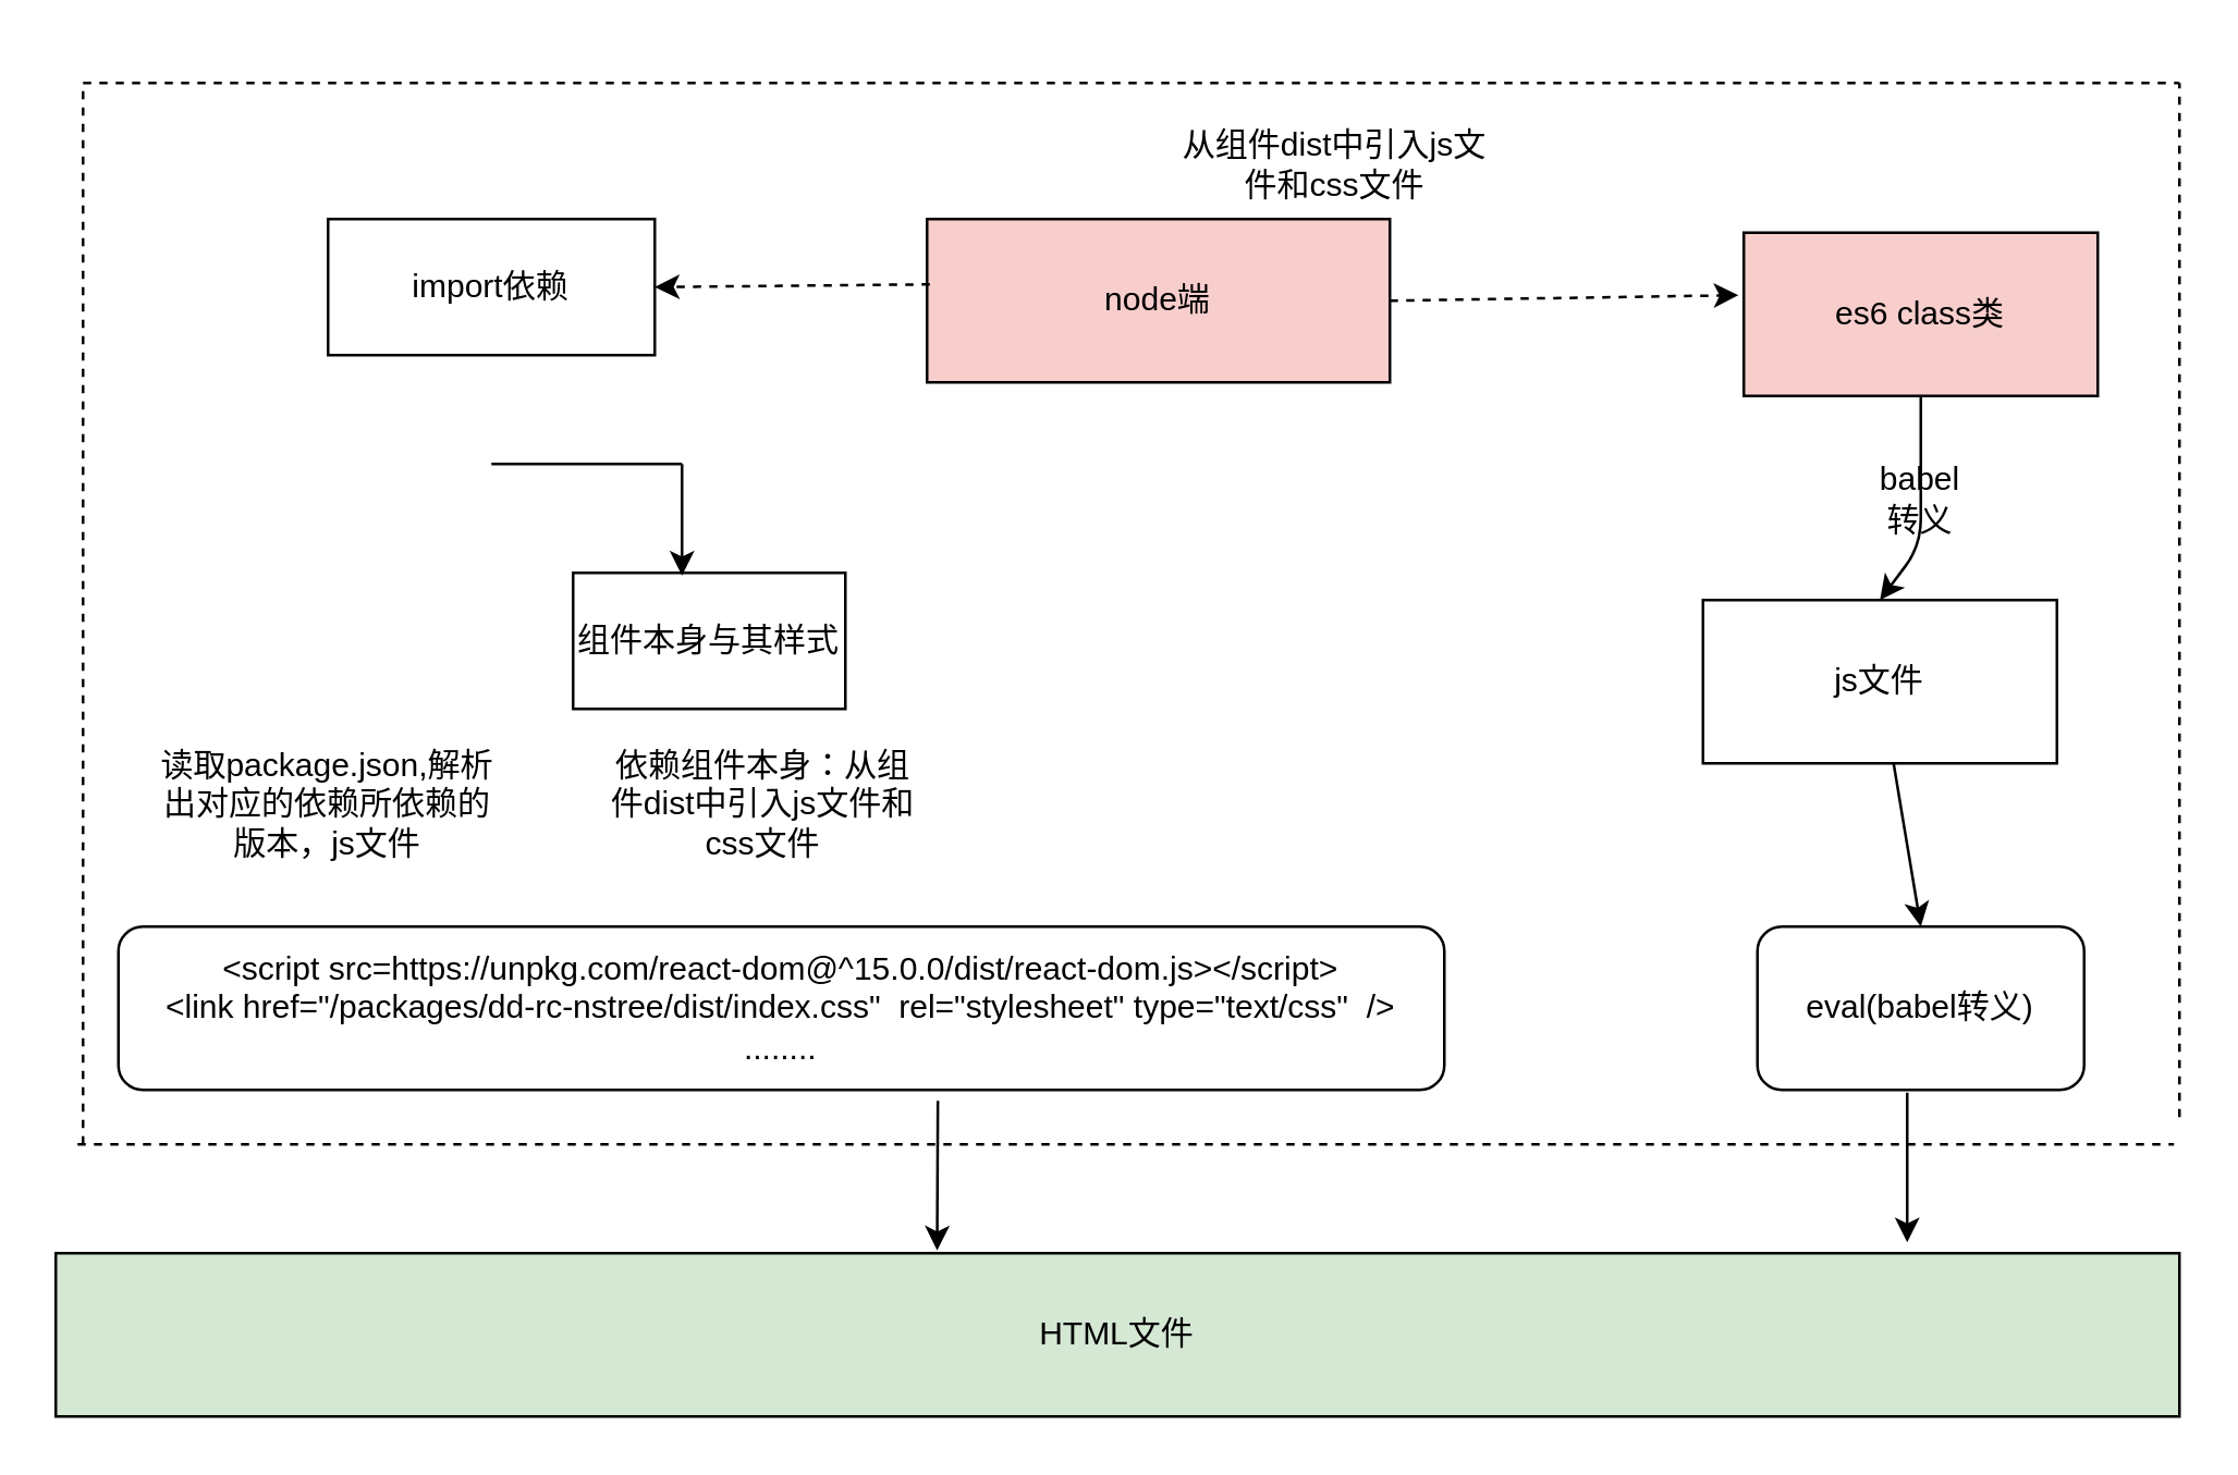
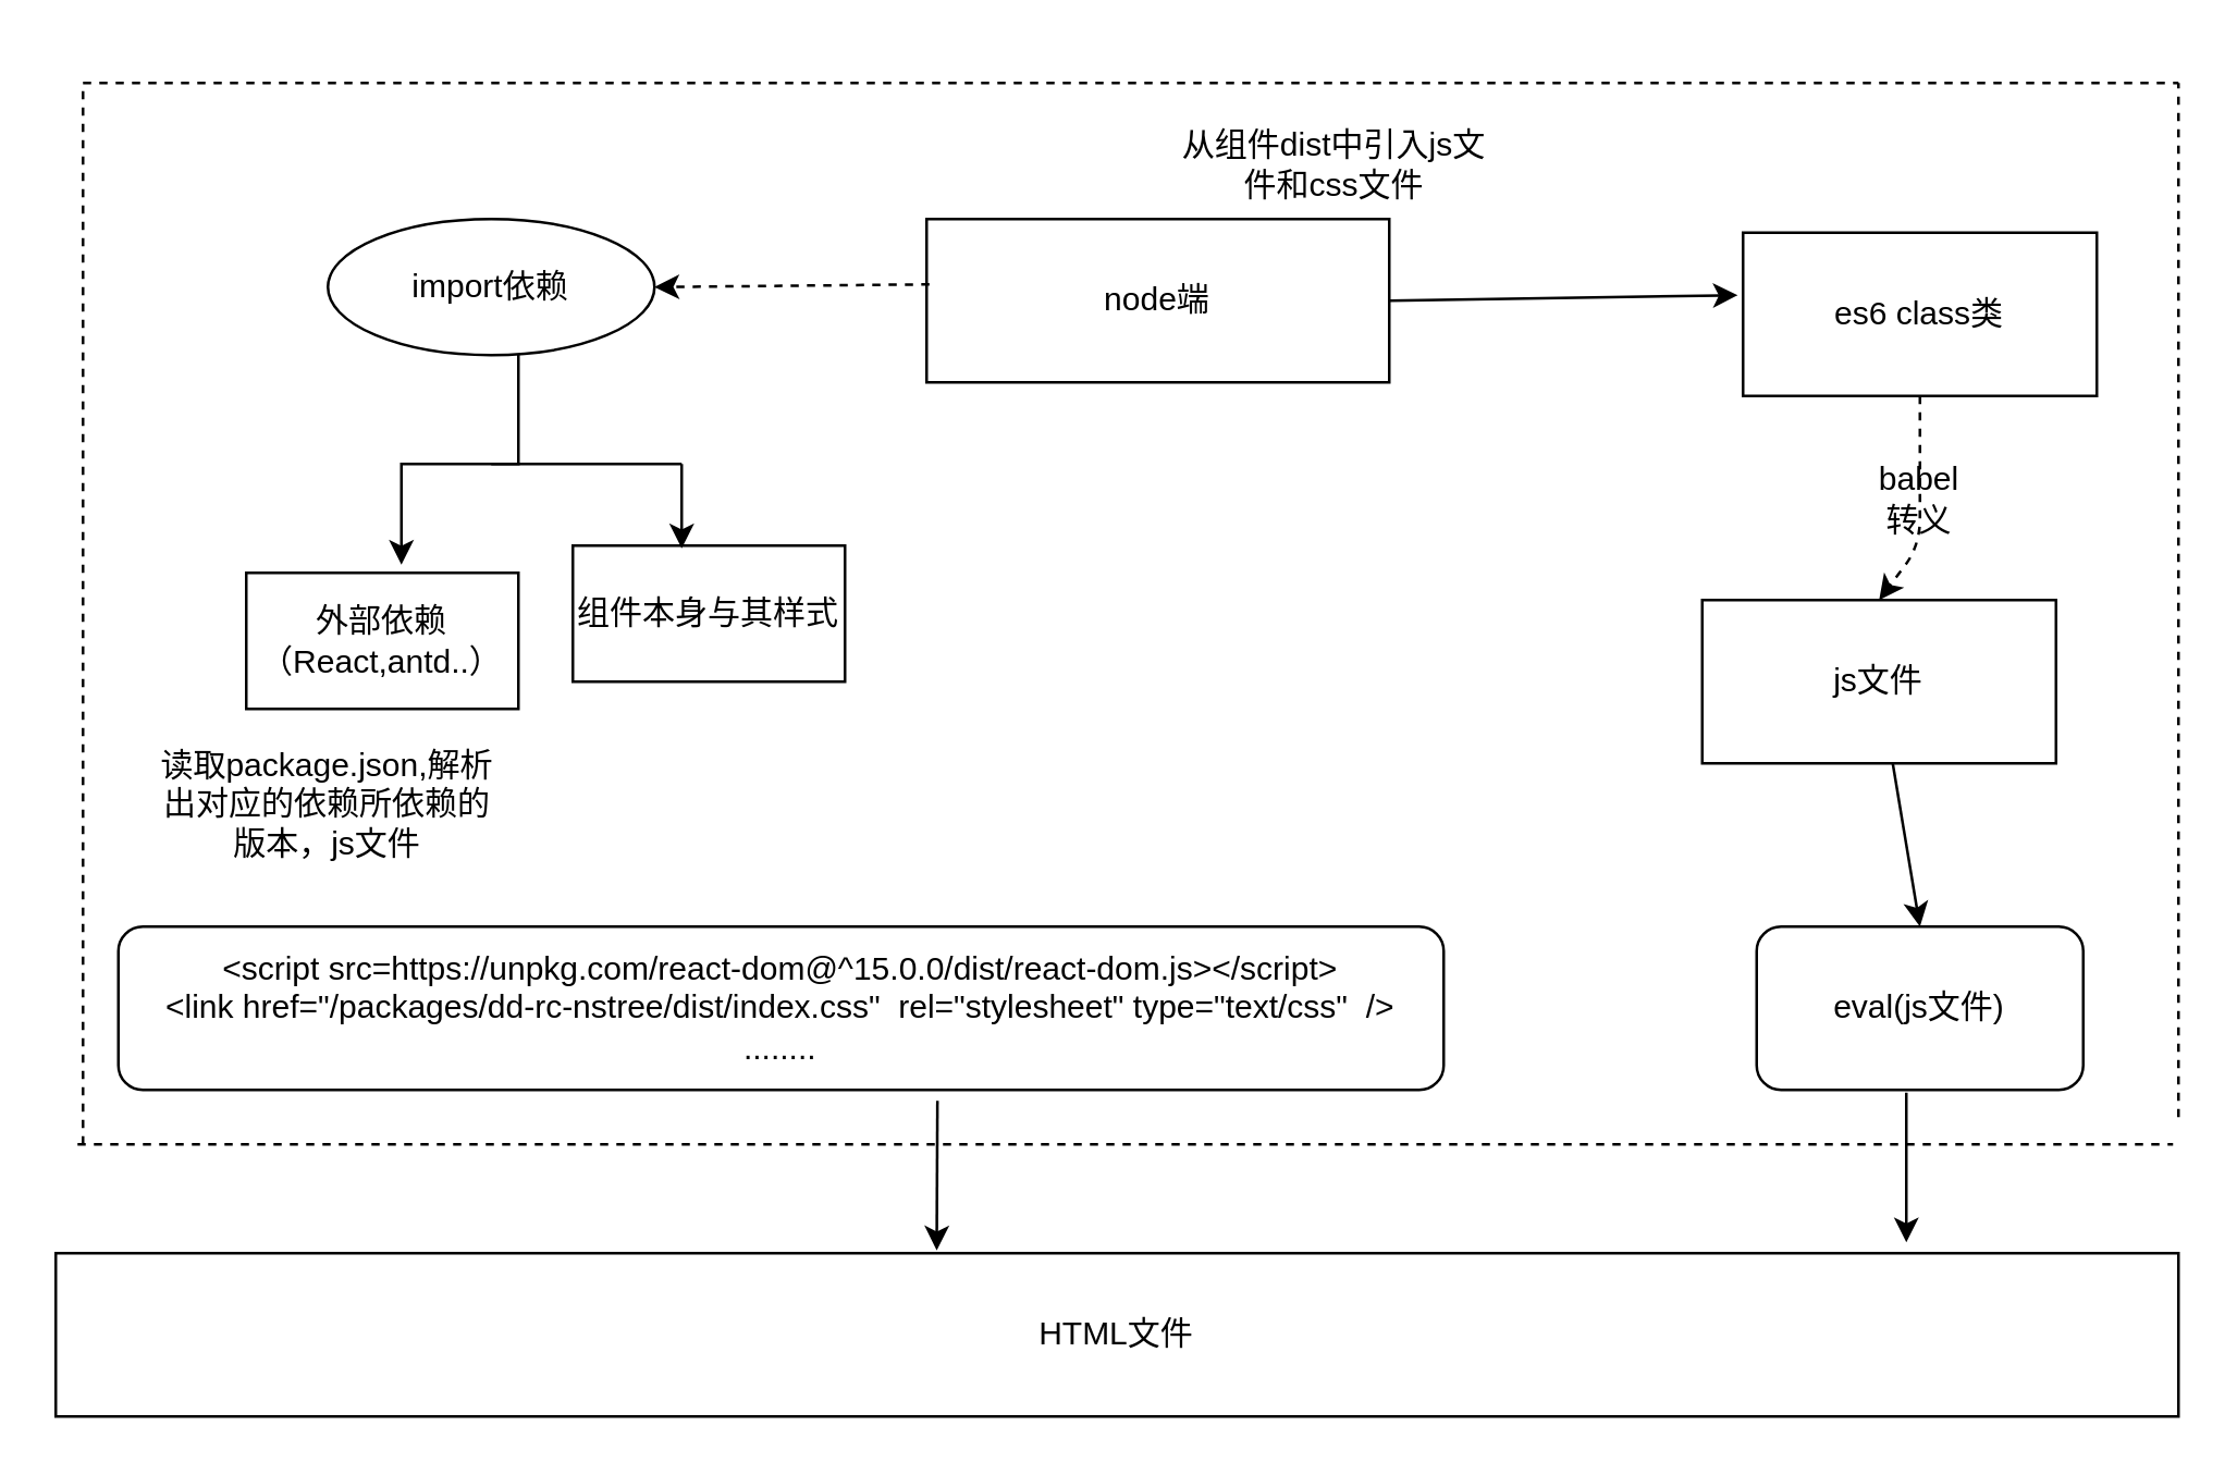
- <mxCell id="6" value="import依赖" style="rounded=0;whiteSpace=wrap;html=1;" vertex="1" parent="1"><mxGeometry x="120" y="80" width="120" height="50" as="geometry" /></mxCell>
+ <mxCell id="6" value="import依赖" style="ellipse;whiteSpace=wrap;html=1;" vertex="1" parent="1"><mxGeometry x="120" y="80" width="120" height="50" as="geometry" /></mxCell>
- <mxCell id="8" value="" style="endArrow=classic;html=1;exitX=1;exitY=0.5;exitDx=0;exitDy=0;entryX=-0.015;entryY=0.383;entryDx=0;entryDy=0;entryPerimeter=0;dashed=1;" edge="1" parent="1" source="2" target="4"><mxGeometry width="50" height="50" relative="1" as="geometry"><mxPoint x="120" y="215" as="sourcePoint" /><mxPoint x="170" y="165" as="targetPoint" /></mxGeometry></mxCell>
+ <mxCell id="8" value="" style="endArrow=classic;html=1;exitX=1;exitY=0.5;exitDx=0;exitDy=0;entryX=-0.015;entryY=0.383;entryDx=0;entryDy=0;entryPerimeter=0;" edge="1" parent="1" source="2" target="4"><mxGeometry width="50" height="50" relative="1" as="geometry"><mxPoint x="120" y="215" as="sourcePoint" /><mxPoint x="170" y="165" as="targetPoint" /></mxGeometry></mxCell>
- <mxCell id="2" value="node端" style="rounded=0;whiteSpace=wrap;html=1;fillColor=#f8cecc;" vertex="1" parent="1"><mxGeometry x="340" y="80" width="170" height="60" as="geometry" /></mxCell>
+ <mxCell id="2" value="node端" style="rounded=0;whiteSpace=wrap;html=1;" vertex="1" parent="1"><mxGeometry x="340" y="80" width="170" height="60" as="geometry" /></mxCell>
- <mxCell id="4" value="es6 class类" style="rounded=0;whiteSpace=wrap;html=1;fillColor=#f8cecc;" vertex="1" parent="1"><mxGeometry x="640" y="85" width="130" height="60" as="geometry" /></mxCell>
+ <mxCell id="4" value="es6 class类" style="rounded=0;whiteSpace=wrap;html=1;" vertex="1" parent="1"><mxGeometry x="640" y="85" width="130" height="60" as="geometry" /></mxCell>
+ <mxCell id="5" style="edgeStyle=orthogonalEdgeStyle;rounded=0;orthogonalLoop=1;jettySize=auto;html=1;entryX=0.57;entryY=-0.06;entryDx=0;entryDy=0;entryPerimeter=0;" edge="1" parent="1" source="6" target="10"><mxGeometry relative="1" as="geometry"><Array as="points"><mxPoint x="190" y="170" /><mxPoint x="147" y="170" /></Array></mxGeometry></mxCell>
- <mxCell id="12" value="" style="endArrow=classic;html=1;entryX=0.5;entryY=0;entryDx=0;entryDy=0;" edge="1" parent="1" source="4" target="11"><mxGeometry width="50" height="50" relative="1" as="geometry"><mxPoint x="690" y="200" as="sourcePoint" /><mxPoint x="740" y="150" as="targetPoint" /><Array as="points"><mxPoint x="705" y="200" /></Array></mxGeometry></mxCell>
+ <mxCell id="12" value="" style="endArrow=classic;html=1;entryX=0.5;entryY=0;entryDx=0;entryDy=0;dashed=1;" edge="1" parent="1" source="4" target="11"><mxGeometry width="50" height="50" relative="1" as="geometry"><mxPoint x="690" y="200" as="sourcePoint" /><mxPoint x="740" y="150" as="targetPoint" /><Array as="points"><mxPoint x="705" y="200" /></Array></mxGeometry></mxCell>
+ <mxCell id="10" value="外部依赖（React,antd..）" style="rounded=0;whiteSpace=wrap;html=1;" vertex="1" parent="1"><mxGeometry x="90" y="210" width="100" height="50" as="geometry" /></mxCell>
- <mxCell id="14" value="组件本身与其样式" style="rounded=0;whiteSpace=wrap;html=1;" vertex="1" parent="1"><mxGeometry x="210" y="210" width="100" height="50" as="geometry" /></mxCell>
+ <mxCell id="14" value="组件本身与其样式" style="rounded=0;whiteSpace=wrap;html=1;" vertex="1" parent="1"><mxGeometry x="210" y="200" width="100" height="50" as="geometry" /></mxCell>
- <mxCell id="15" value="依赖组件本身：从组件dist中引入js文件和css文件" style="text;html=1;strokeColor=none;fillColor=none;align=center;verticalAlign=middle;whiteSpace=wrap;rounded=0;" vertex="1" parent="1"><mxGeometry x="220" y="270" width="120" height="50" as="geometry" /></mxCell>
- <mxCell id="17" value="eval(babel转义)" style="rounded=1;whiteSpace=wrap;html=1;" vertex="1" parent="1"><mxGeometry x="645" y="340" width="120" height="60" as="geometry" /></mxCell>
+ <mxCell id="17" value="eval(js文件)" style="rounded=1;whiteSpace=wrap;html=1;" vertex="1" parent="1"><mxGeometry x="645" y="340" width="120" height="60" as="geometry" /></mxCell>
- <mxCell id="18" value="HTML文件" style="rounded=0;whiteSpace=wrap;html=1;fillColor=#d5e8d4;" vertex="1" parent="1"><mxGeometry x="20" y="460" width="780" height="60" as="geometry" /></mxCell>
+ <mxCell id="18" value="HTML文件" style="rounded=0;whiteSpace=wrap;html=1;" vertex="1" parent="1"><mxGeometry x="20" y="460" width="780" height="60" as="geometry" /></mxCell>
